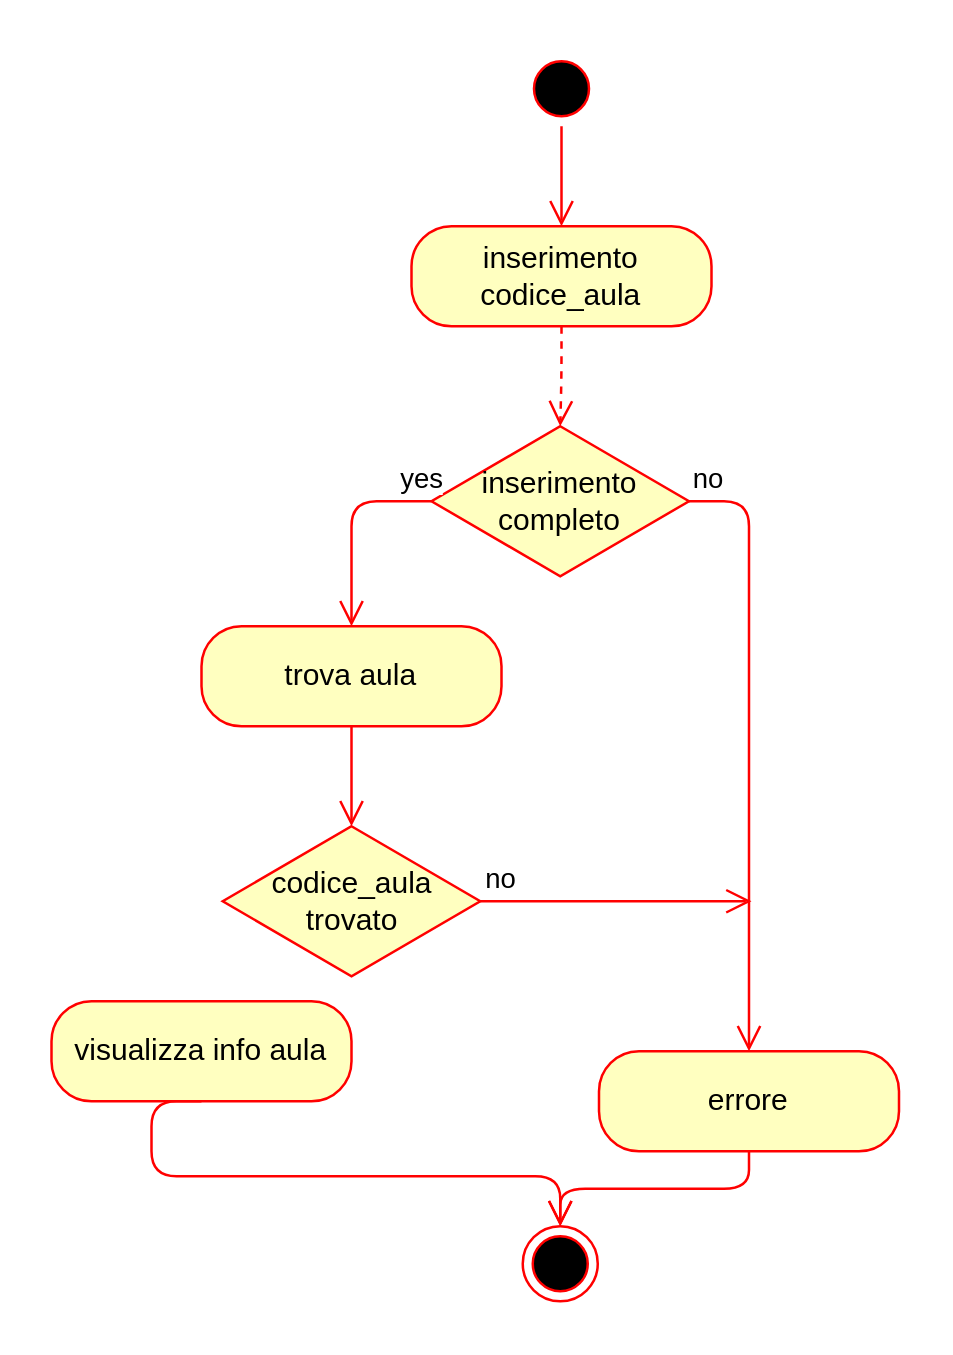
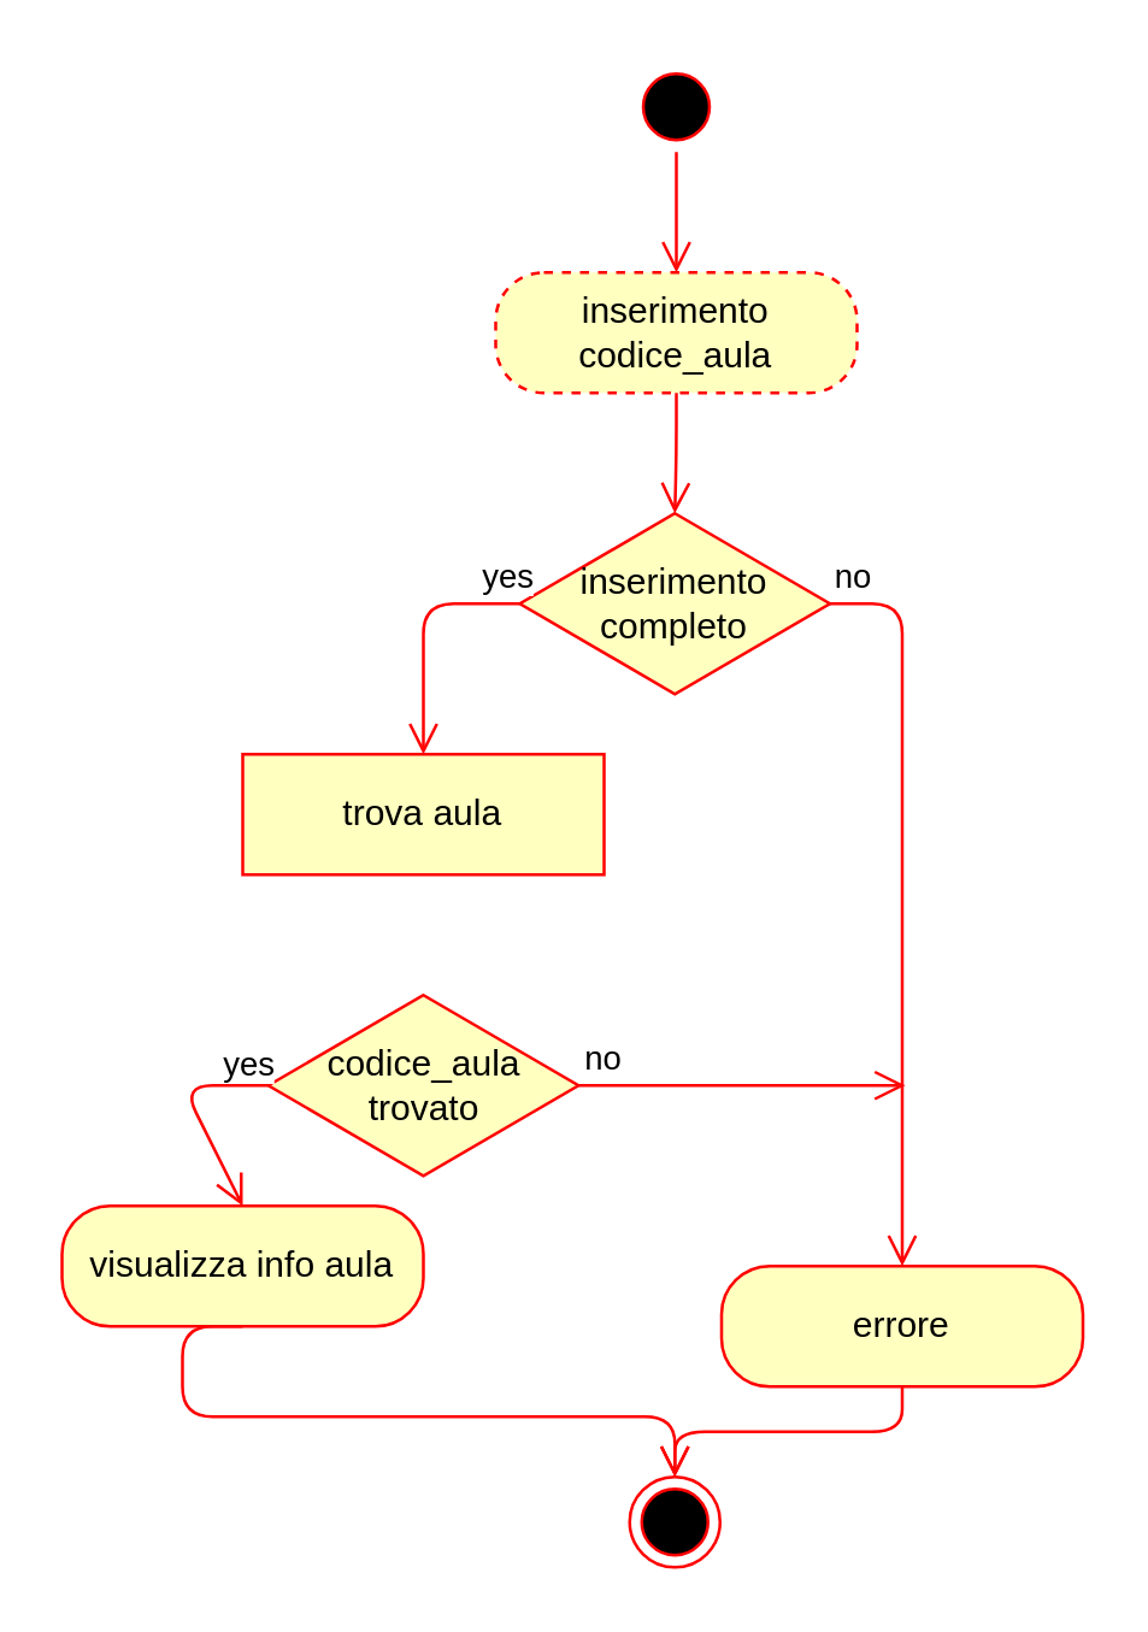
- <mxCell id="4" value="inserimento codice_aula" style="rounded=1;whiteSpace=wrap;html=1;arcSize=40;fontColor=#000000;fillColor=#ffffc0;strokeColor=#ff0000;" vertex="1" parent="1"><mxGeometry x="164" y="90" width="120" height="40" as="geometry" /></mxCell>
+ <mxCell id="4" value="inserimento codice_aula" style="rounded=1;whiteSpace=wrap;html=1;arcSize=40;fontColor=#000000;fillColor=#ffffc0;strokeColor=#ff0000;dashed=1;" vertex="1" parent="1"><mxGeometry x="164" y="90" width="120" height="40" as="geometry" /></mxCell>
- <mxCell id="5" value="" style="edgeStyle=orthogonalEdgeStyle;html=1;verticalAlign=bottom;endArrow=open;endSize=8;strokeColor=#ff0000;entryX=0.5;entryY=0;entryDx=0;entryDy=0;dashed=1;" edge="1" parent="1" source="4" target="6"><mxGeometry relative="1" as="geometry"><mxPoint x="224" y="200" as="targetPoint" /></mxGeometry></mxCell>
+ <mxCell id="5" value="" style="edgeStyle=orthogonalEdgeStyle;html=1;verticalAlign=bottom;endArrow=open;endSize=8;strokeColor=#ff0000;entryX=0.5;entryY=0;entryDx=0;entryDy=0;" edge="1" parent="1" source="4" target="6"><mxGeometry relative="1" as="geometry"><mxPoint x="224" y="200" as="targetPoint" /></mxGeometry></mxCell>
- <mxCell id="10" value="trova aula" style="rounded=1;whiteSpace=wrap;html=1;arcSize=40;fontColor=#000000;fillColor=#ffffc0;strokeColor=#ff0000;" vertex="1" parent="1"><mxGeometry x="80" y="250" width="120" height="40" as="geometry" /></mxCell>
+ <mxCell id="10" value="trova aula" style="whiteSpace=wrap;html=1;arcSize=40;fontColor=#000000;fillColor=#ffffc0;strokeColor=#ff0000;rounded=0;" vertex="1" parent="1"><mxGeometry x="80" y="250" width="120" height="40" as="geometry" /></mxCell>
- <mxCell id="11" value="" style="edgeStyle=orthogonalEdgeStyle;html=1;verticalAlign=bottom;endArrow=open;endSize=8;strokeColor=#ff0000;exitX=0.5;exitY=1;exitDx=0;exitDy=0;entryX=0.5;entryY=0;entryDx=0;entryDy=0;" edge="1" parent="1" source="10" target="12"><mxGeometry relative="1" as="geometry"><mxPoint x="110" y="410" as="targetPoint" /><Array as="points" /></mxGeometry></mxCell>
+ <mxCell id="14" value="yes" style="html=1;align=left;verticalAlign=top;endArrow=open;endSize=8;strokeColor=#ff0000;entryX=0.5;entryY=0;entryDx=0;entryDy=0;" edge="1" parent="1" source="12" target="15"><mxGeometry x="-0.529" y="-20" relative="1" as="geometry"><mxPoint x="223" y="520" as="targetPoint" /><Array as="points"><mxPoint x="60" y="360" /></Array><mxPoint as="offset" /></mxGeometry></mxCell>
